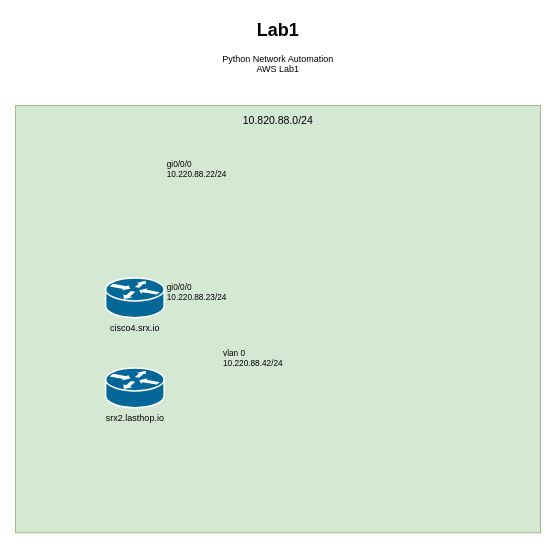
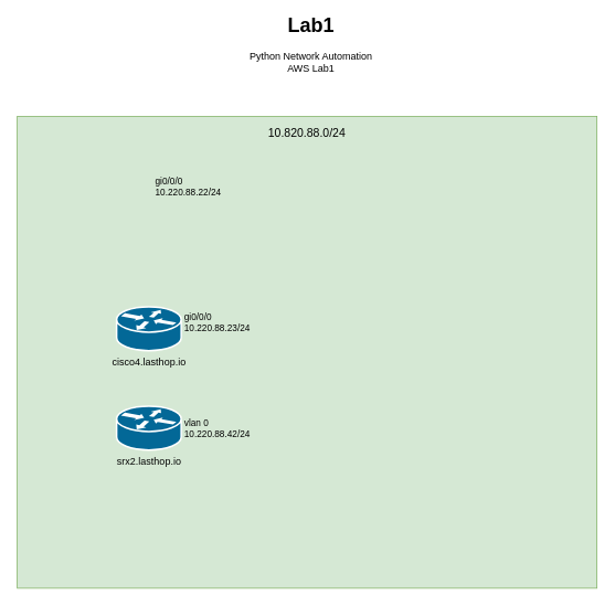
- <mxCell id="3" value="&lt;h1 style=&quot;&quot;&gt;Lab1&lt;br&gt;&lt;/h1&gt;&lt;div&gt;Python Network Automation&lt;/div&gt;&lt;div&gt;AWS Lab1&lt;/div&gt;" style="text;html=1;strokeColor=none;fillColor=none;spacing=5;spacingTop=-20;whiteSpace=wrap;overflow=hidden;rounded=0;align=center;" vertex="1" parent="1"><mxGeometry x="275" y="20" width="190" height="120" as="geometry" /></mxCell>
+ <mxCell id="3" value="&lt;h1 style=&quot;&quot;&gt;Lab1&lt;br&gt;&lt;/h1&gt;&lt;div&gt;Python Network Automation&lt;/div&gt;&lt;div&gt;AWS Lab1&lt;/div&gt;" style="text;html=1;strokeColor=none;fillColor=none;spacing=5;spacingTop=-20;whiteSpace=wrap;overflow=hidden;rounded=0;align=center;" vertex="1" parent="1"><mxGeometry x="280" y="10" width="190" height="120" as="geometry" /></mxCell>
- <mxCell id="8" value="gi0/0/0&lt;br style=&quot;font-size: 11px;&quot;&gt;10.220.88.22/24" style="text;html=1;strokeColor=none;fillColor=none;align=left;verticalAlign=middle;whiteSpace=wrap;rounded=0;fontSize=11;" vertex="1" parent="1"><mxGeometry x="220" y="200" width="80" height="50" as="geometry" /></mxCell>
+ <mxCell id="8" value="gi0/0/0&lt;br style=&quot;font-size: 11px;&quot;&gt;10.220.88.22/24" style="text;html=1;strokeColor=none;fillColor=none;align=left;verticalAlign=middle;whiteSpace=wrap;rounded=0;fontSize=11;" vertex="1" parent="1"><mxGeometry x="185" y="200" width="80" height="50" as="geometry" /></mxCell>
- <mxCell id="4" value="cisco4.srx.io" style="shape=mxgraph.cisco.routers.router;html=1;pointerEvents=1;dashed=0;fillColor=#036897;strokeColor=#ffffff;strokeWidth=2;verticalLabelPosition=bottom;verticalAlign=top;align=center;outlineConnect=0;" vertex="1" parent="1"><mxGeometry x="140" y="370" width="78" height="53" as="geometry" /></mxCell>
+ <mxCell id="4" value="cisco4.lasthop.io" style="shape=mxgraph.cisco.routers.router;html=1;pointerEvents=1;dashed=0;fillColor=#036897;strokeColor=#ffffff;strokeWidth=2;verticalLabelPosition=bottom;verticalAlign=top;align=center;outlineConnect=0;" vertex="1" parent="1"><mxGeometry x="140" y="370" width="78" height="53" as="geometry" /></mxCell>
- <mxCell id="10" value="vlan 0&lt;br&gt;&lt;div style=&quot;&quot;&gt;&lt;span&gt;10.220.88.42/24&lt;/span&gt;&lt;/div&gt;" style="text;html=1;strokeColor=none;fillColor=none;align=left;verticalAlign=middle;whiteSpace=wrap;rounded=0;labelBackgroundColor=none;fontSize=11;" vertex="1" parent="1"><mxGeometry x="295" y="466.5" width="115" height="20" as="geometry" /></mxCell>
+ <mxCell id="10" value="vlan 0&lt;br&gt;&lt;div style=&quot;&quot;&gt;&lt;span&gt;10.220.88.42/24&lt;/span&gt;&lt;/div&gt;" style="text;html=1;strokeColor=none;fillColor=none;align=left;verticalAlign=middle;whiteSpace=wrap;rounded=0;labelBackgroundColor=none;fontSize=11;" vertex="1" parent="1"><mxGeometry x="220" y="506.5" width="115" height="20" as="geometry" /></mxCell>
